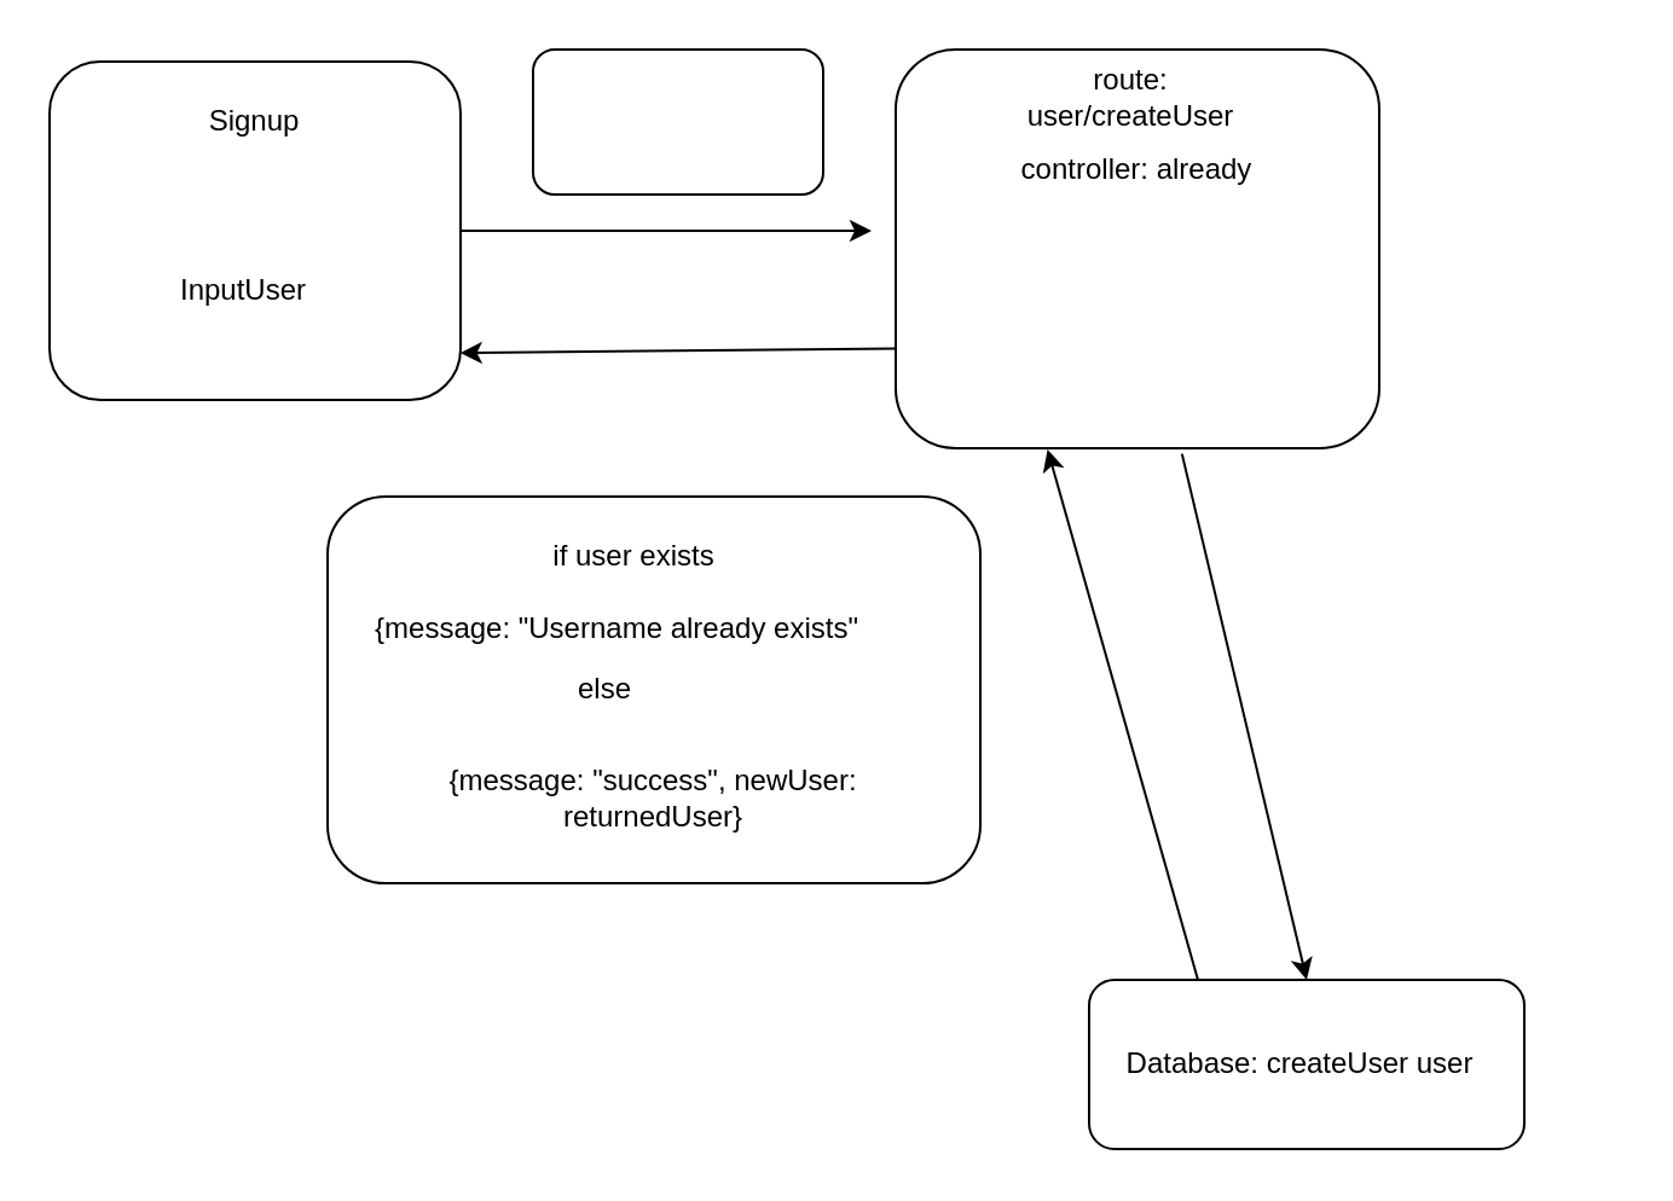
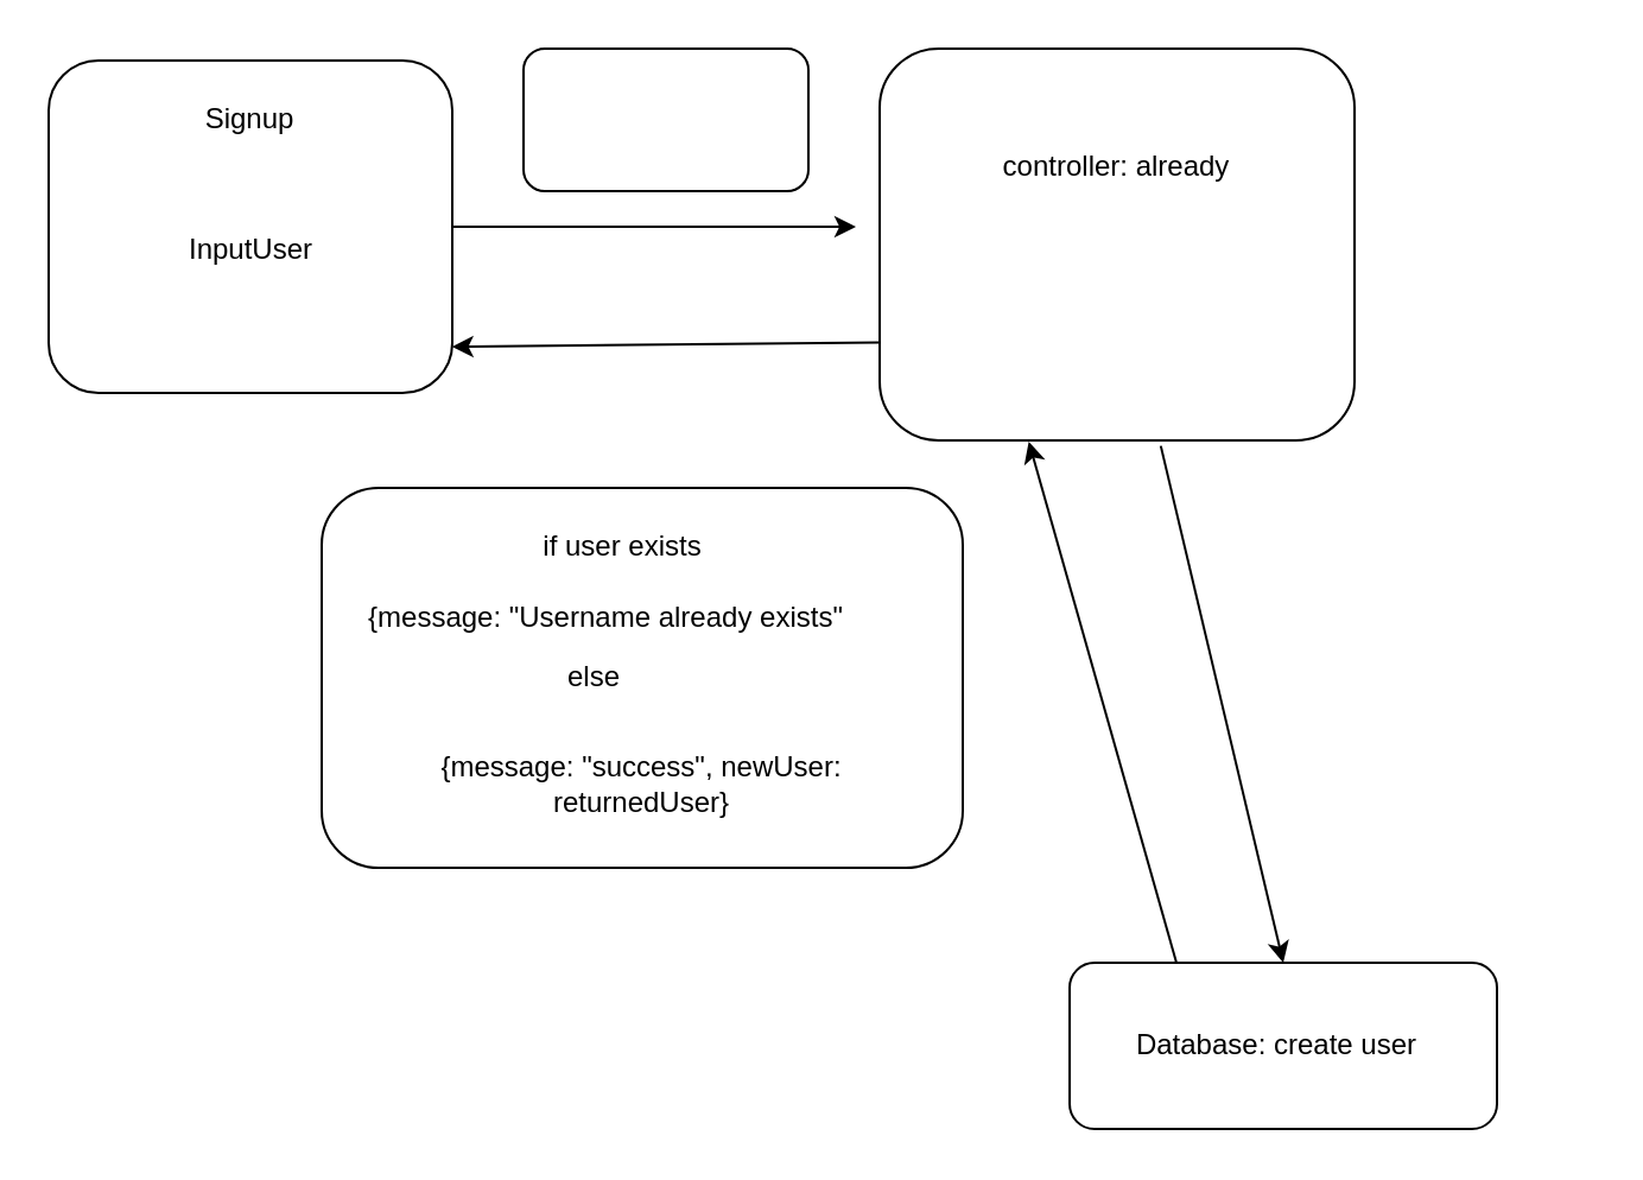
- <mxCell id="9" value="route: user/createUser" style="text;html=1;strokeColor=none;fillColor=none;align=center;verticalAlign=middle;whiteSpace=wrap;rounded=0;" vertex="1" parent="1"><mxGeometry x="410" y="25" width="115" height="30" as="geometry" /></mxCell>
- <mxCell id="4" value="InputUser" style="text;html=1;strokeColor=none;fillColor=none;align=center;verticalAlign=middle;whiteSpace=wrap;rounded=0;" vertex="1" parent="1"><mxGeometry x="52.5" y="80" width="95" height="80" as="geometry" /></mxCell>
+ <mxCell id="4" value="InputUser" style="text;html=1;strokeColor=none;fillColor=none;align=center;verticalAlign=middle;whiteSpace=wrap;rounded=0;" vertex="1" parent="1"><mxGeometry x="57.5" y="65" width="95" height="80" as="geometry" /></mxCell>
- <mxCell id="16" value="Database: createUser user" style="text;html=1;strokeColor=none;fillColor=none;align=center;verticalAlign=middle;whiteSpace=wrap;rounded=0;" vertex="1" parent="1"><mxGeometry x="405" y="425" width="265" height="30" as="geometry" /></mxCell>
+ <mxCell id="16" value="Database: create user" style="text;html=1;strokeColor=none;fillColor=none;align=center;verticalAlign=middle;whiteSpace=wrap;rounded=0;" vertex="1" parent="1"><mxGeometry x="405" y="425" width="265" height="30" as="geometry" /></mxCell>
